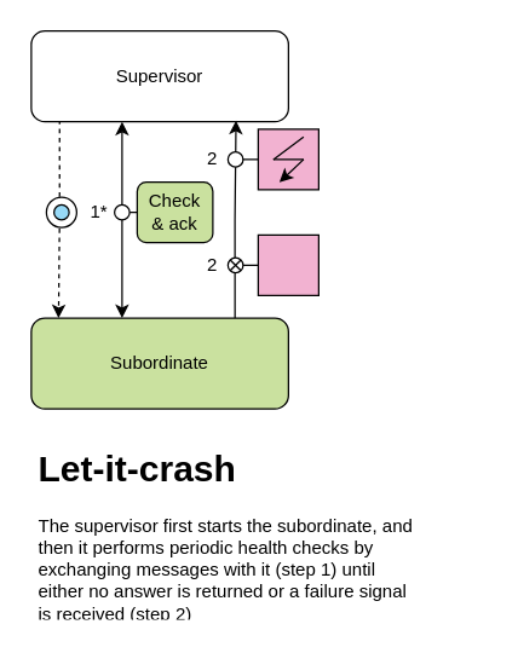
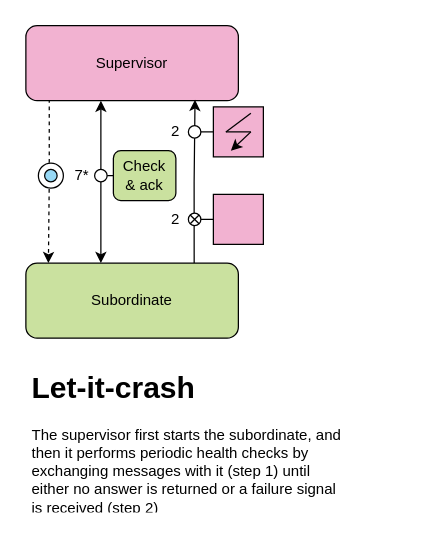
- <mxCell id="3" value="Supervisor" style="rounded=1;whiteSpace=wrap;html=1;" vertex="1" parent="1"><mxGeometry x="20" y="20" width="170" height="60" as="geometry" /></mxCell>
+ <mxCell id="3" value="Supervisor" style="rounded=1;whiteSpace=wrap;html=1;fillColor=#f2b2d1;" vertex="1" parent="1"><mxGeometry x="20" y="20" width="170" height="60" as="geometry" /></mxCell>
- <mxCell id="12" value="1*" style="text;html=1;strokeColor=none;fillColor=none;align=center;verticalAlign=middle;whiteSpace=wrap;rounded=0;" vertex="1" parent="1"><mxGeometry x="55" y="130" width="20" height="20" as="geometry" /></mxCell>
+ <mxCell id="12" value="7*" style="text;html=1;strokeColor=none;fillColor=none;align=center;verticalAlign=middle;whiteSpace=wrap;rounded=0;" vertex="1" parent="1"><mxGeometry x="55" y="130" width="20" height="20" as="geometry" /></mxCell>
